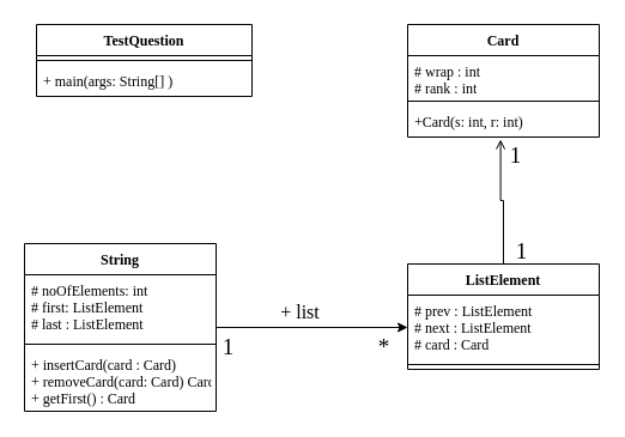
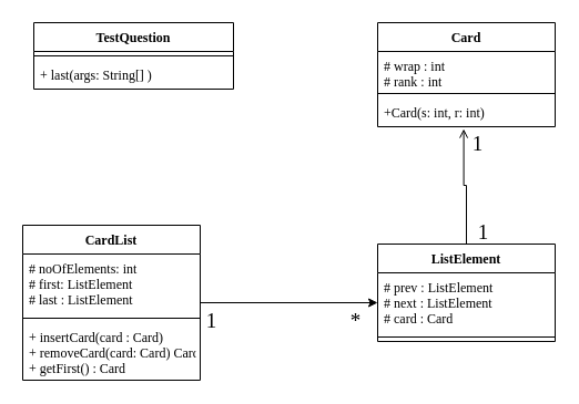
- <mxCell id="4" value="+ main(args: String[] )" style="text;strokeColor=none;fillColor=none;align=left;verticalAlign=top;spacingLeft=4;spacingRight=4;overflow=hidden;rotatable=0;points=[[0,0.5],[1,0.5]];portConstraint=eastwest;fontFamily=Lucida Console;" vertex="1" parent="2"><mxGeometry y="34" width="180" height="26" as="geometry" /></mxCell>
+ <mxCell id="4" value="+ last(args: String[] )" style="text;strokeColor=none;fillColor=none;align=left;verticalAlign=top;spacingLeft=4;spacingRight=4;overflow=hidden;rotatable=0;points=[[0,0.5],[1,0.5]];portConstraint=eastwest;fontFamily=Lucida Console;" vertex="1" parent="2"><mxGeometry y="34" width="180" height="26" as="geometry" /></mxCell>
- <mxCell id="14" value="String" style="swimlane;fontStyle=1;align=center;verticalAlign=top;childLayout=stackLayout;horizontal=1;startSize=26;horizontalStack=0;resizeParent=1;resizeParentMax=0;resizeLast=0;collapsible=1;marginBottom=0;fontFamily=Lucida Console;" vertex="1" parent="1"><mxGeometry x="20" y="203" width="160" height="140" as="geometry" /></mxCell>
+ <mxCell id="14" value="CardList" style="swimlane;fontStyle=1;align=center;verticalAlign=top;childLayout=stackLayout;horizontal=1;startSize=26;horizontalStack=0;resizeParent=1;resizeParentMax=0;resizeLast=0;collapsible=1;marginBottom=0;fontFamily=Lucida Console;" vertex="1" parent="1"><mxGeometry x="20" y="203" width="160" height="140" as="geometry" /></mxCell>
- <mxCell id="22" value="&lt;font style=&quot;font-size: 16px&quot;&gt;+ list&lt;/font&gt;" style="text;html=1;align=center;verticalAlign=middle;resizable=0;points=[];autosize=1;fontFamily=Lucida Console;" vertex="1" parent="1"><mxGeometry x="215" y="250" width="70" height="20" as="geometry" /></mxCell>
